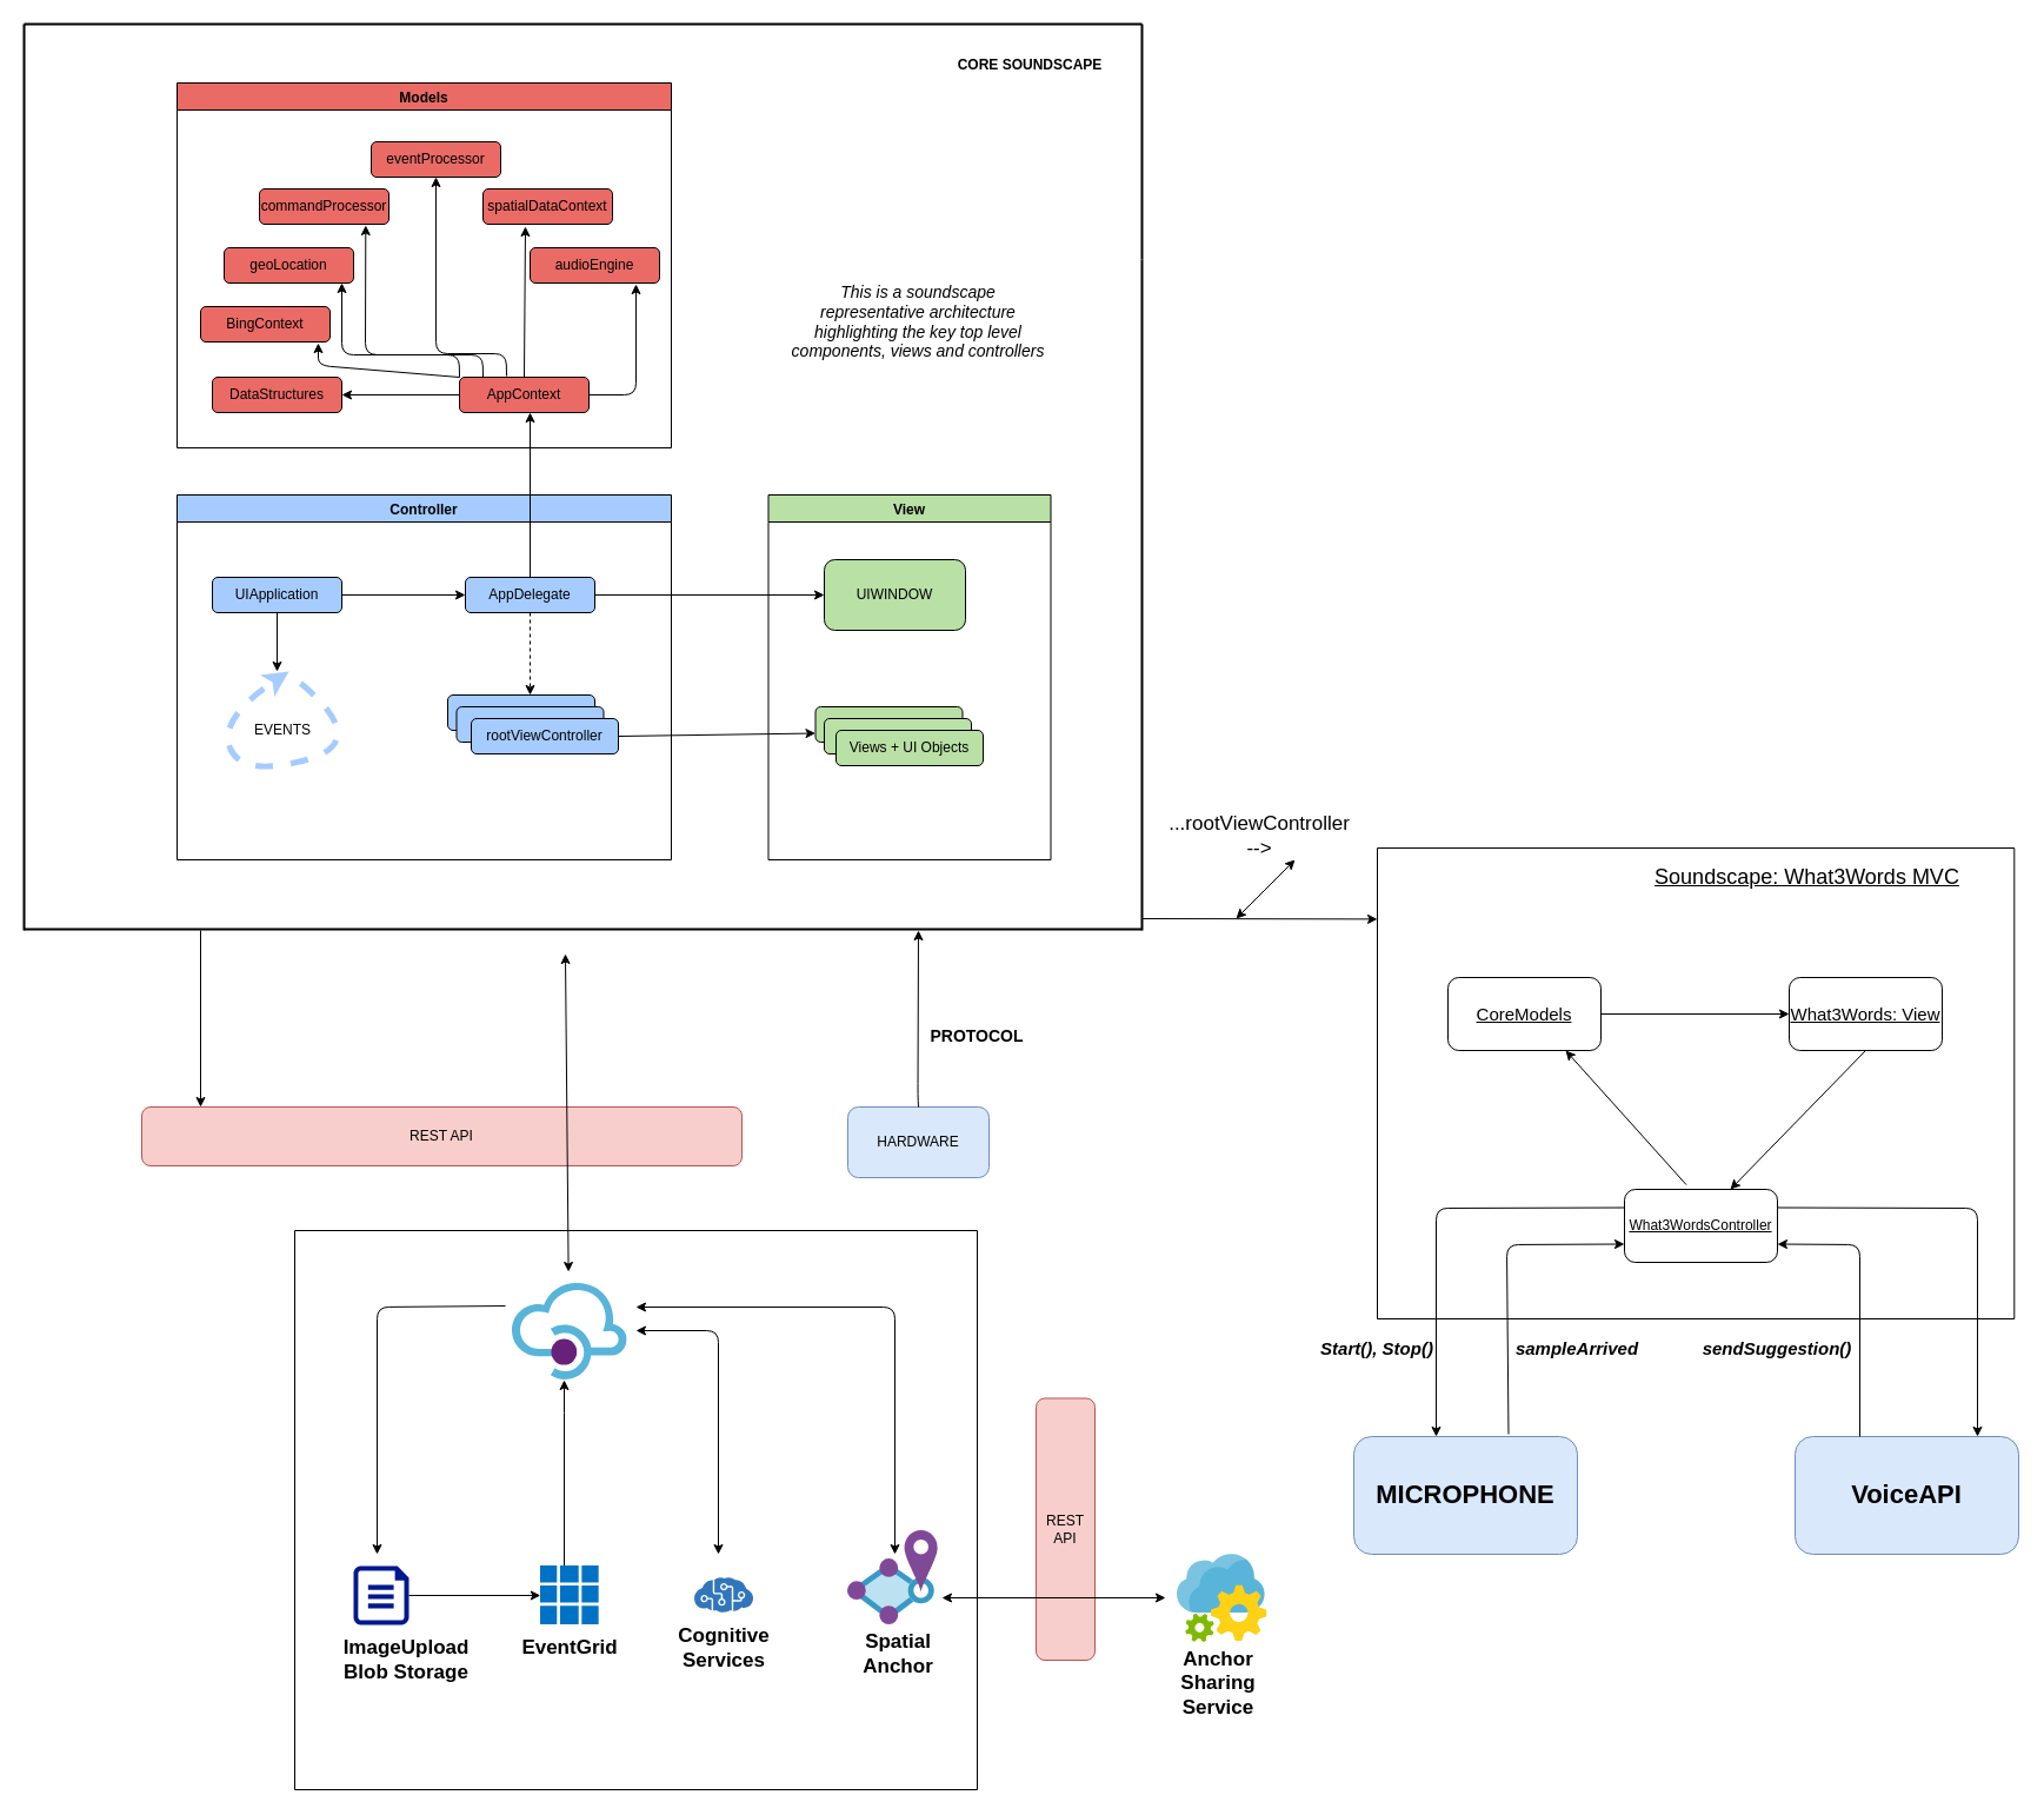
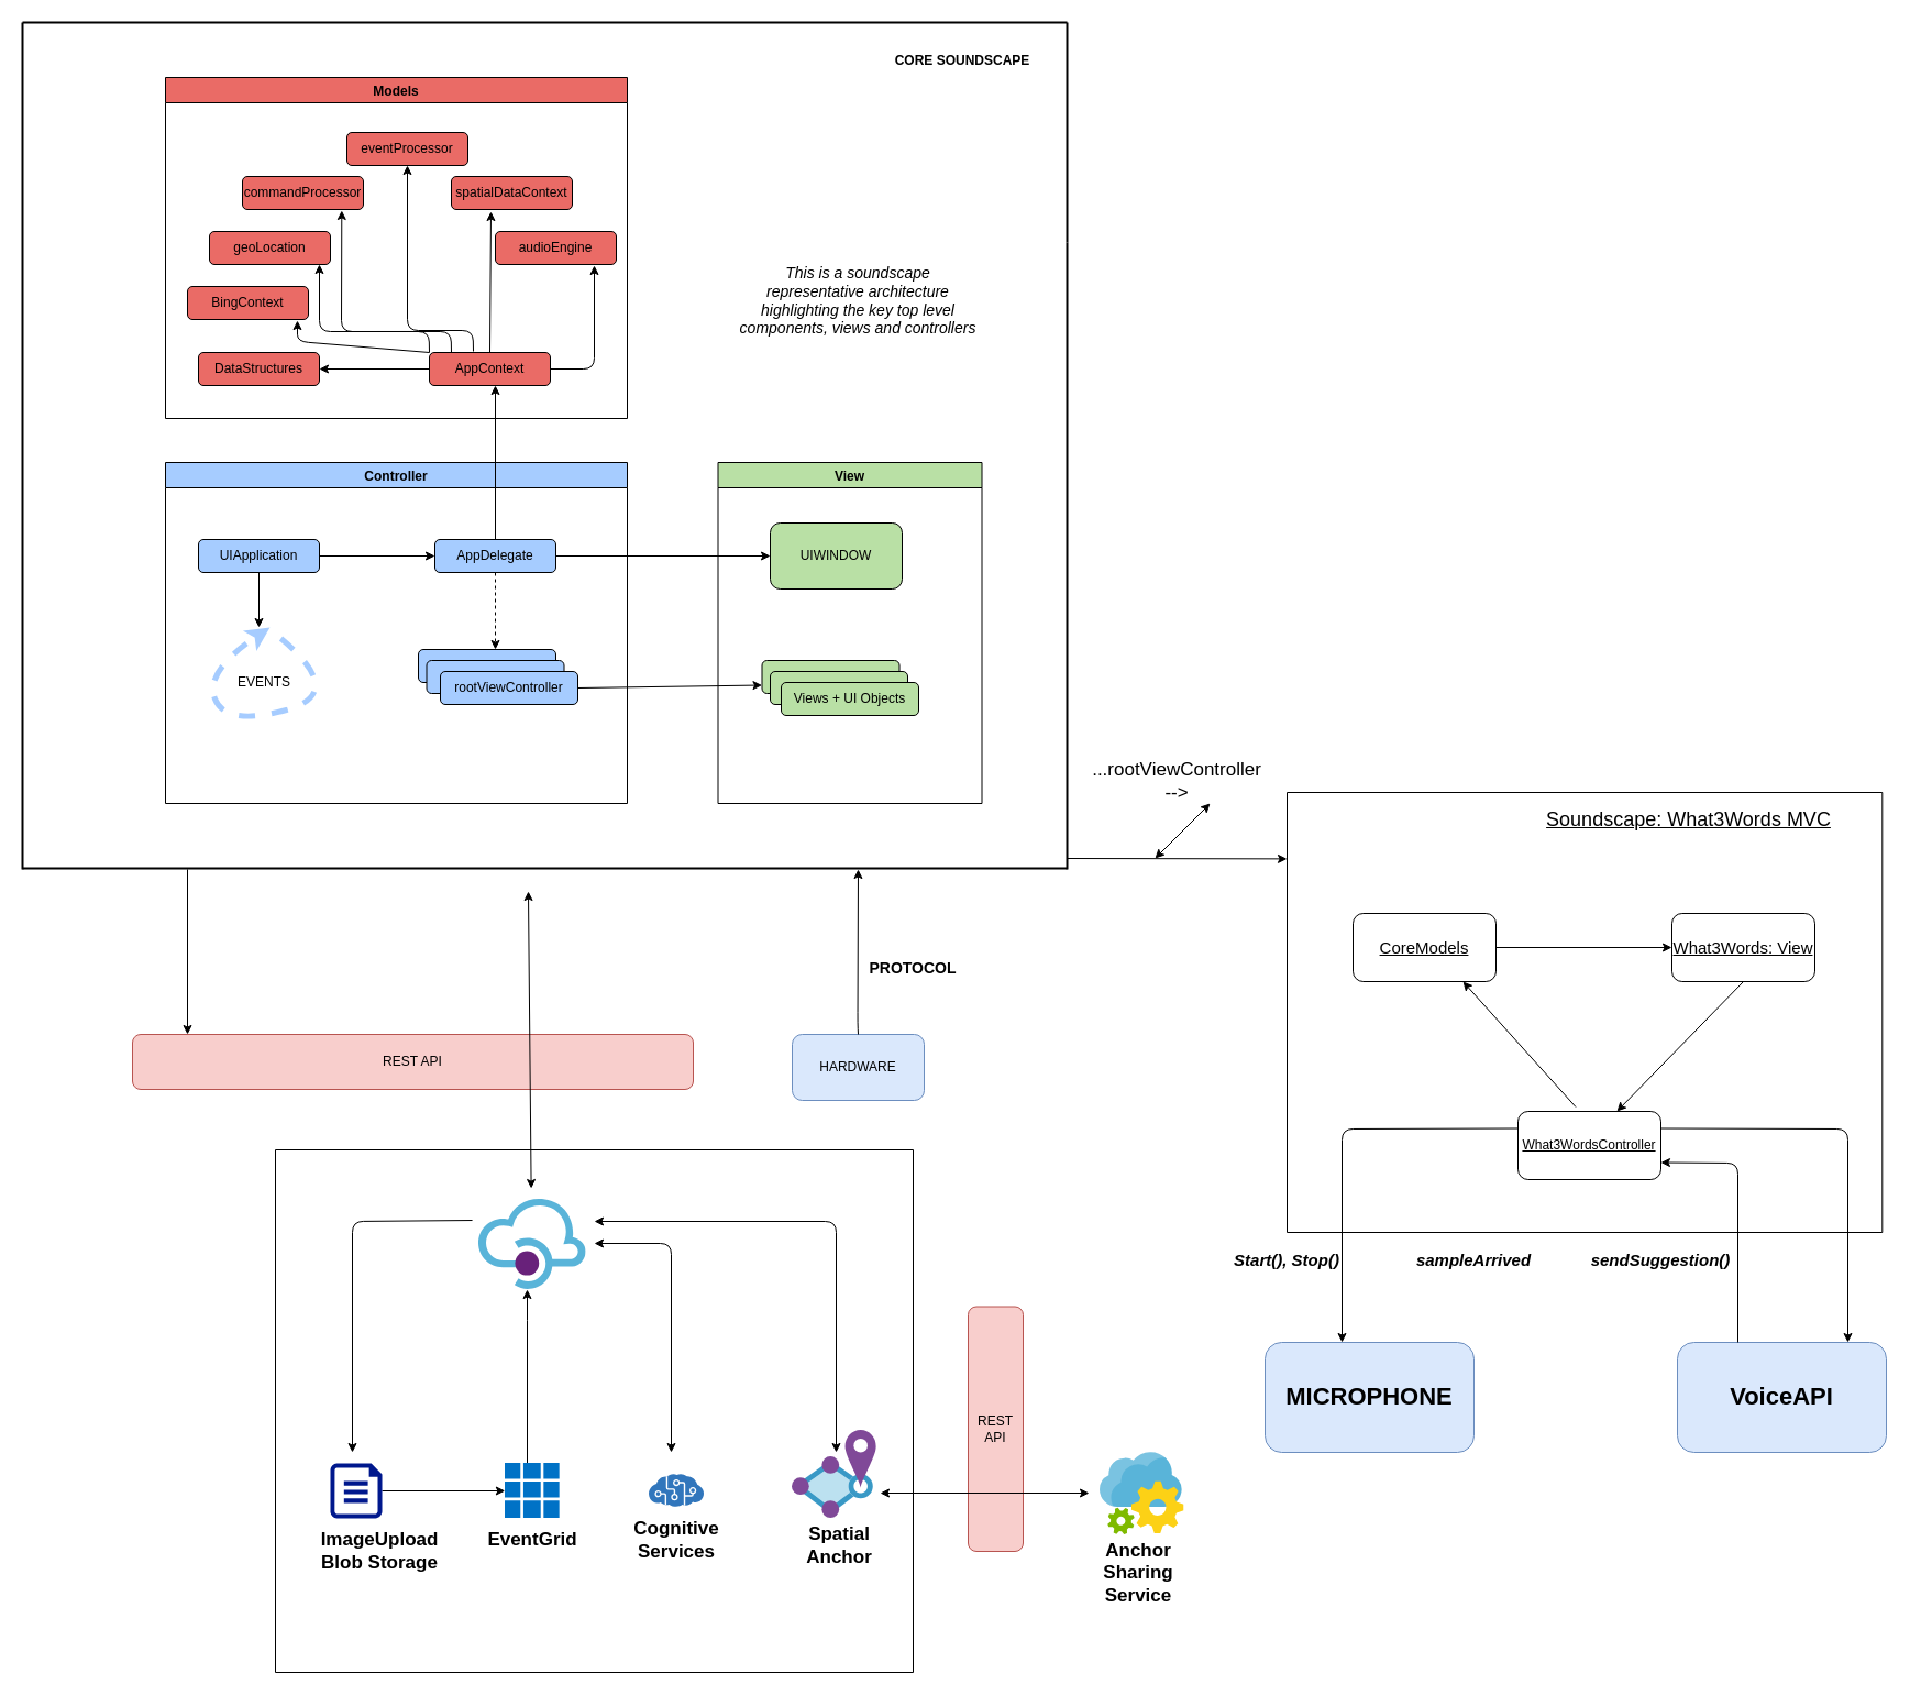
- <mxCell id="70" value="" style="endArrow=classic;html=1;entryX=0;entryY=0.75;entryDx=0;entryDy=0;exitX=0.692;exitY=-0.02;exitDx=0;exitDy=0;exitPerimeter=0;" edge="1" parent="1" source="66" target="61"><mxGeometry width="50" height="50" relative="1" as="geometry"><mxPoint x="1300" y="1221" as="sourcePoint" /><mxPoint x="1390" y="1414.5" as="targetPoint" /><Array as="points"><mxPoint x="1280" y="1057" /></Array></mxGeometry></mxCell>
